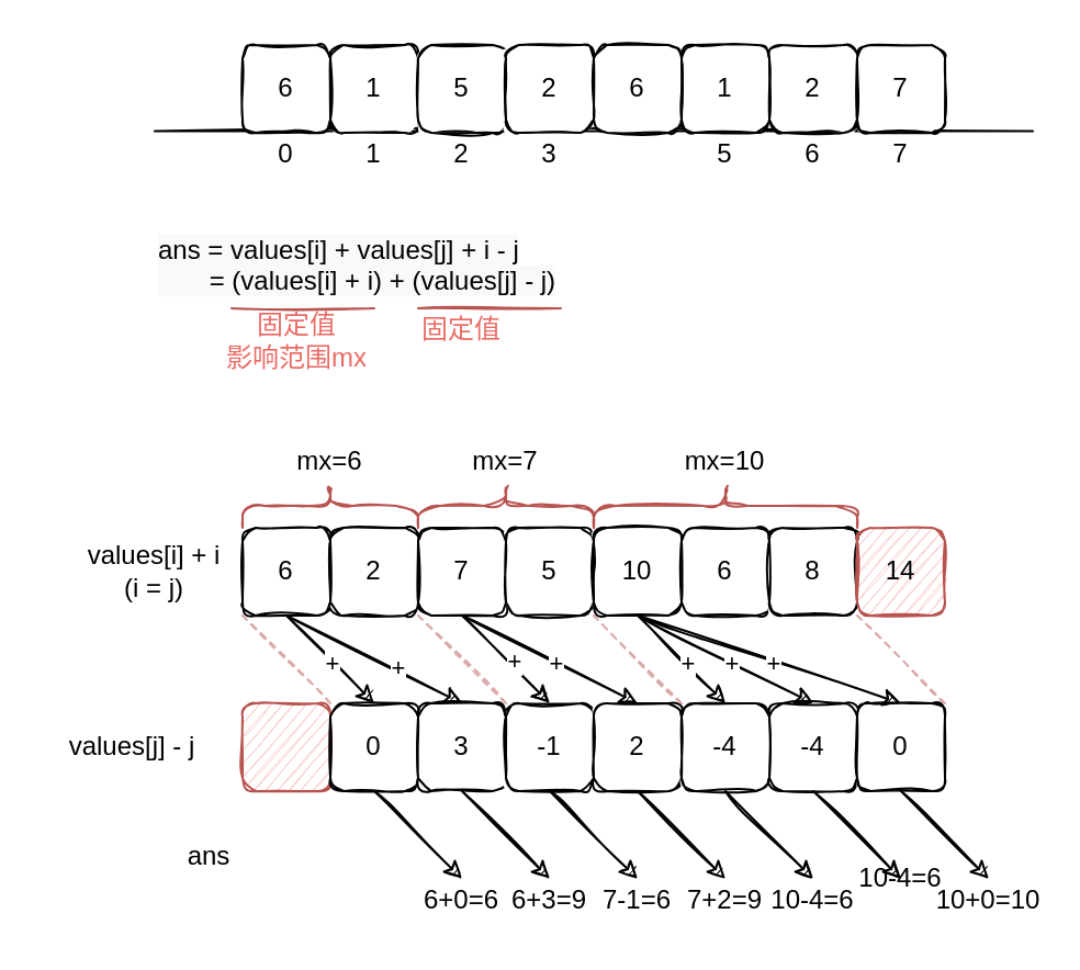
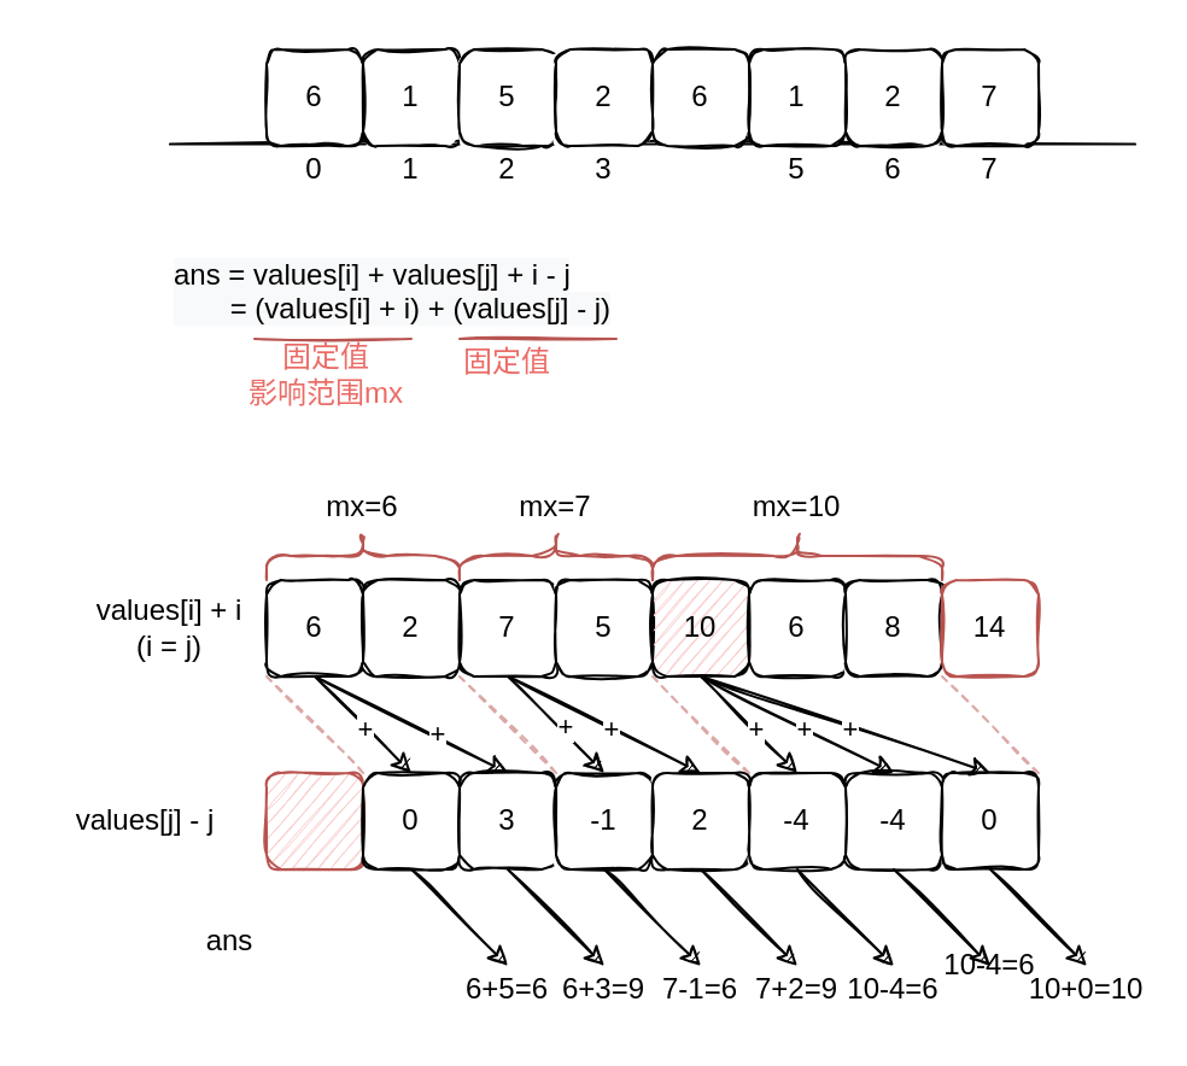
- <mxCell id="23" value="10" style="rounded=1;whiteSpace=wrap;html=1;sketch=1;" vertex="1" parent="1"><mxGeometry x="270" y="240" width="40" height="40" as="geometry" /></mxCell>
+ <mxCell id="23" value="10" style="rounded=1;whiteSpace=wrap;html=1;sketch=1;fillColor=#f8cecc;" vertex="1" parent="1"><mxGeometry x="270" y="240" width="40" height="40" as="geometry" /></mxCell>
- <mxCell id="26" value="14" style="rounded=1;whiteSpace=wrap;html=1;sketch=1;fillColor=#f8cecc;strokeColor=#b85450;" vertex="1" parent="1"><mxGeometry x="390" y="240" width="40" height="40" as="geometry" /></mxCell>
+ <mxCell id="26" value="14" style="rounded=1;whiteSpace=wrap;html=1;sketch=1;fillColor=#ffffff;strokeColor=#b85450;" vertex="1" parent="1"><mxGeometry x="390" y="240" width="40" height="40" as="geometry" /></mxCell>
- <mxCell id="39" value="6+0=6" style="text;html=1;strokeColor=none;fillColor=none;align=center;verticalAlign=middle;whiteSpace=wrap;rounded=0;" vertex="1" parent="1"><mxGeometry x="190" y="400" width="40" height="20" as="geometry" /></mxCell>
+ <mxCell id="39" value="6+5=6" style="text;html=1;strokeColor=none;fillColor=none;align=center;verticalAlign=middle;whiteSpace=wrap;rounded=0;" vertex="1" parent="1"><mxGeometry x="190" y="400" width="40" height="20" as="geometry" /></mxCell>
